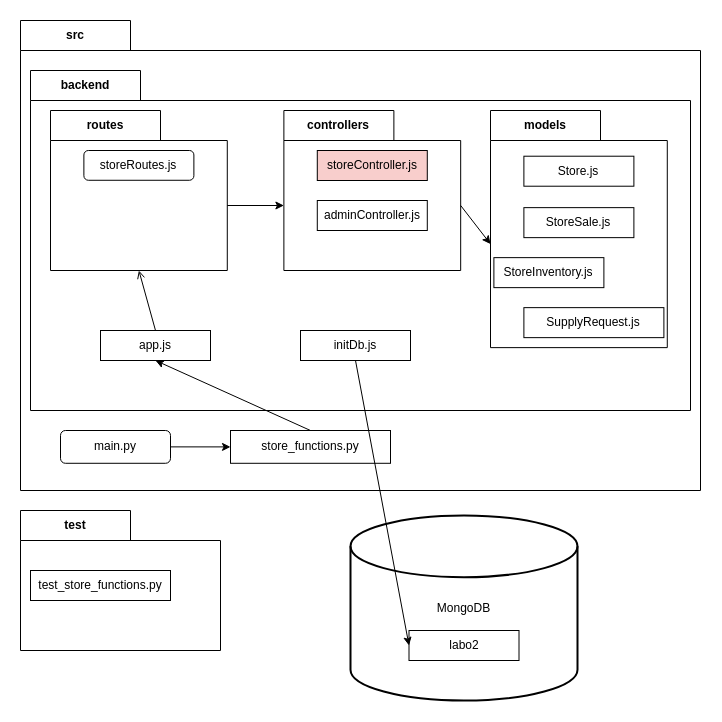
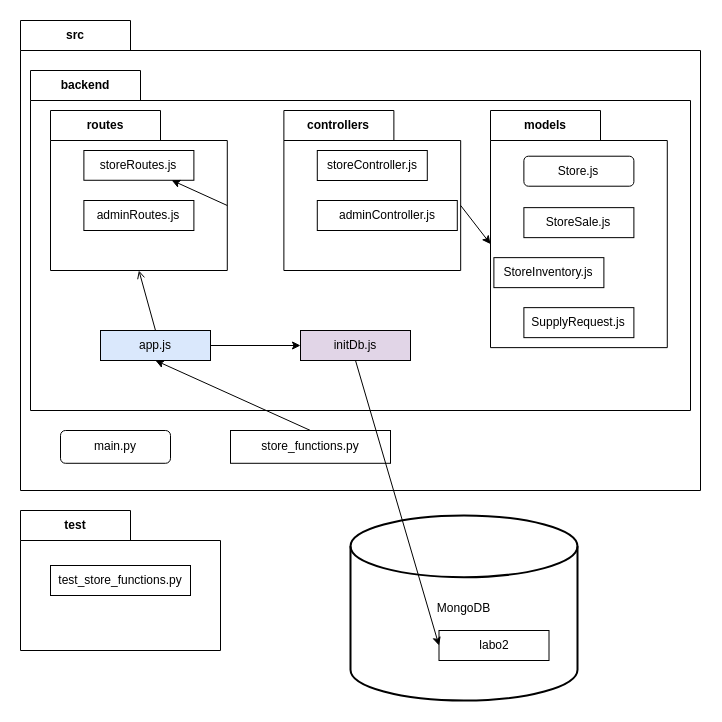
- <mxCell id="8" value="storeRoutes.js" style="html=1;whiteSpace=wrap;rounded=1;" parent="6" vertex="1"><mxGeometry x="33.39" y="40" width="110" height="29.77" as="geometry" /></mxCell>
+ <mxCell id="8" value="storeRoutes.js" style="html=1;whiteSpace=wrap;" parent="6" vertex="1"><mxGeometry x="33.39" y="40" width="110" height="29.77" as="geometry" /></mxCell>
- <mxCell id="12" value="storeController.js" style="html=1;whiteSpace=wrap;fillColor=#f8cecc;" parent="10" vertex="1"><mxGeometry x="33.4" y="40" width="110" height="30" as="geometry" /></mxCell>
+ <mxCell id="12" value="storeController.js" style="html=1;whiteSpace=wrap;" parent="10" vertex="1"><mxGeometry x="33.4" y="40" width="110" height="30" as="geometry" /></mxCell>
- <mxCell id="21" value="Store.js" style="html=1;whiteSpace=wrap;" parent="19" vertex="1"><mxGeometry x="33.39" y="45.71" width="110" height="30" as="geometry" /></mxCell>
+ <mxCell id="21" value="Store.js" style="html=1;whiteSpace=wrap;rounded=1;" parent="19" vertex="1"><mxGeometry x="33.39" y="45.71" width="110" height="30" as="geometry" /></mxCell>
- <mxCell id="17" value="" style="endArrow=classic;html=1;rounded=0;entryX=0;entryY=0;entryDx=0;entryDy=95;entryPerimeter=0;exitX=0;exitY=0;exitDx=176.79;exitDy=95;exitPerimeter=0;" parent="4" source="6" target="10" edge="1"><mxGeometry width="50" height="50" relative="1" as="geometry"><mxPoint x="250" y="500" as="sourcePoint" /><mxPoint x="300" y="450" as="targetPoint" /></mxGeometry></mxCell>
+ <mxCell id="17" value="" style="endArrow=classic;html=1;rounded=0;exitX=0;exitY=0;exitDx=176.79;exitDy=95;exitPerimeter=0;" parent="4" source="6" target="8" edge="1"><mxGeometry width="50" height="50" relative="1" as="geometry"><mxPoint x="250" y="500" as="sourcePoint" /><mxPoint x="300" y="450" as="targetPoint" /></mxGeometry></mxCell>
+ <mxCell id="9" value="adminRoutes.js" style="html=1;whiteSpace=wrap;" parent="6" vertex="1"><mxGeometry x="33.39" y="90" width="110" height="30" as="geometry" /></mxCell>
- <mxCell id="13" value="adminController.js" style="html=1;whiteSpace=wrap;" parent="10" vertex="1"><mxGeometry x="33.4" y="90" width="110" height="30" as="geometry" /></mxCell>
+ <mxCell id="13" value="adminController.js" style="html=1;whiteSpace=wrap;" parent="10" vertex="1"><mxGeometry x="33.4" y="90" width="140" height="30" as="geometry" /></mxCell>
- <mxCell id="24" value="SupplyRequest.js" style="html=1;whiteSpace=wrap;" parent="19" vertex="1"><mxGeometry x="33.39" y="197.14" width="140" height="30" as="geometry" /></mxCell>
+ <mxCell id="24" value="SupplyRequest.js" style="html=1;whiteSpace=wrap;" parent="19" vertex="1"><mxGeometry x="33.39" y="197.14" width="110" height="30" as="geometry" /></mxCell>
- <mxCell id="14" value="app.js" style="html=1;whiteSpace=wrap;" parent="4" vertex="1"><mxGeometry x="70.0" y="260" width="110" height="30" as="geometry" /></mxCell>
+ <mxCell id="14" value="app.js" style="html=1;whiteSpace=wrap;fillColor=#dae8fc;" parent="4" vertex="1"><mxGeometry x="70.0" y="260" width="110" height="30" as="geometry" /></mxCell>
+ <mxCell id="16" value="" style="endArrow=classic;html=1;rounded=0;entryX=0;entryY=0.5;entryDx=0;entryDy=0;exitX=1;exitY=0.5;exitDx=0;exitDy=0;" parent="4" source="14" target="15" edge="1"><mxGeometry width="50" height="50" relative="1" as="geometry"><mxPoint x="250" y="500" as="sourcePoint" /><mxPoint x="300" y="450" as="targetPoint" /></mxGeometry></mxCell>
- <mxCell id="15" value="initDb.js" style="html=1;whiteSpace=wrap;" parent="4" vertex="1"><mxGeometry x="270" y="260" width="110" height="30" as="geometry" /></mxCell>
+ <mxCell id="15" value="initDb.js" style="html=1;whiteSpace=wrap;fillColor=#e1d5e7;" parent="4" vertex="1"><mxGeometry x="270" y="260" width="110" height="30" as="geometry" /></mxCell>
- <mxCell id="27" value="" style="endArrow=classic;html=1;rounded=0;entryX=0;entryY=0.5;entryDx=0;entryDy=0;exitX=1;exitY=0.5;exitDx=0;exitDy=0;" parent="2" source="26" target="28" edge="1"><mxGeometry width="50" height="50" relative="1" as="geometry"><mxPoint x="250" y="550" as="sourcePoint" /><mxPoint x="300" y="500" as="targetPoint" /></mxGeometry></mxCell>
- <mxCell id="32" value="test_store_functions.py" style="html=1;whiteSpace=wrap;" parent="30" vertex="1"><mxGeometry x="10" y="60" width="140" height="30" as="geometry" /></mxCell>
+ <mxCell id="32" value="test_store_functions.py" style="html=1;whiteSpace=wrap;" parent="30" vertex="1"><mxGeometry x="30" y="55" width="140" height="30" as="geometry" /></mxCell>
- <mxCell id="34" value="labo2" style="html=1;whiteSpace=wrap;" parent="1" vertex="1"><mxGeometry x="408.5" y="630" width="110" height="30" as="geometry" /></mxCell>
+ <mxCell id="34" value="labo2" style="html=1;whiteSpace=wrap;" parent="1" vertex="1"><mxGeometry x="438.5" y="630" width="110" height="30" as="geometry" /></mxCell>
